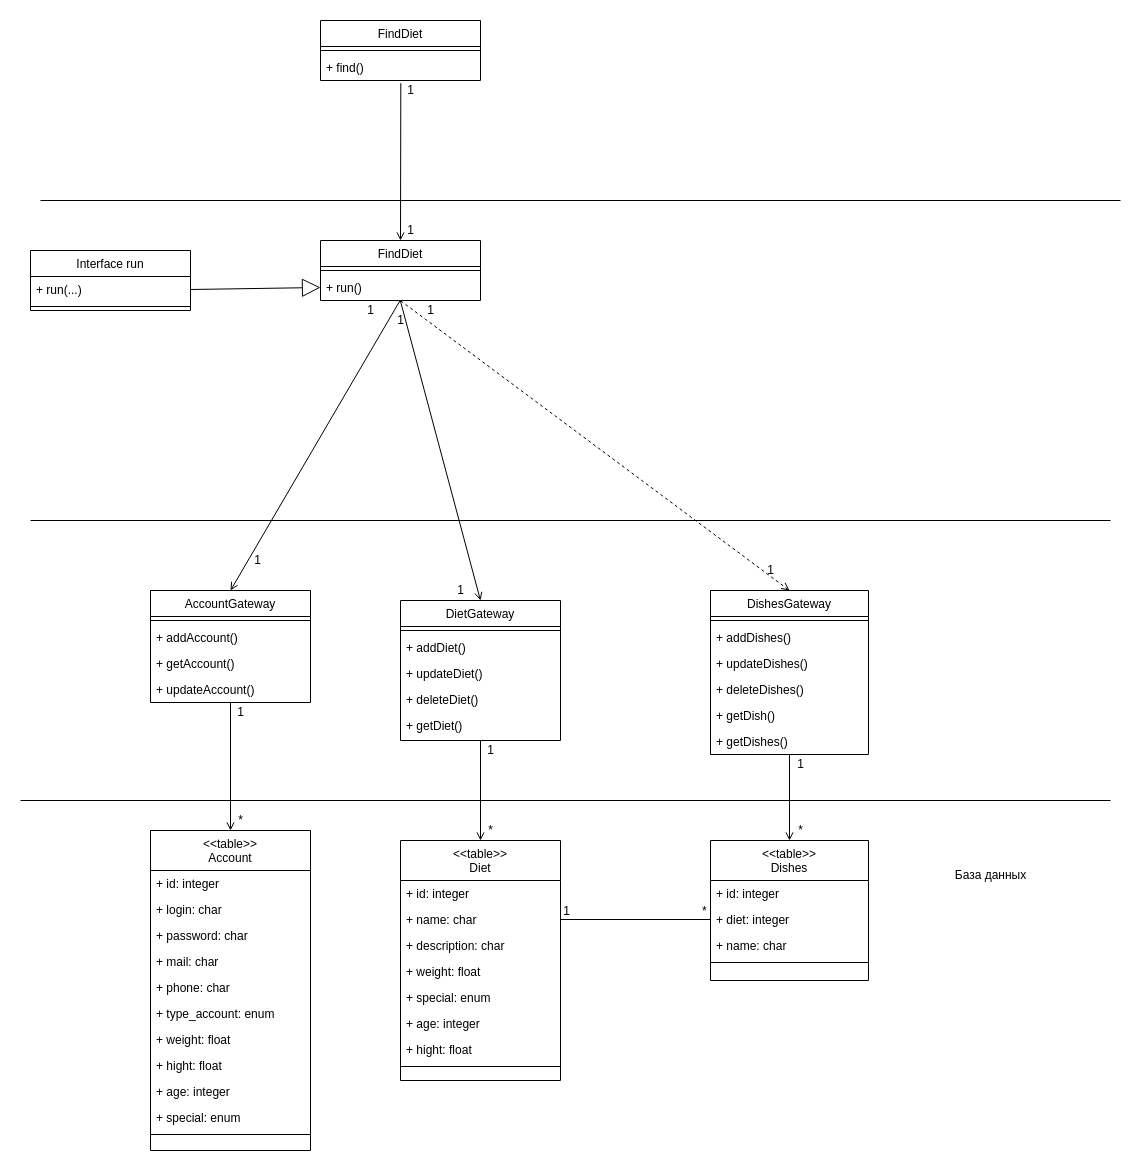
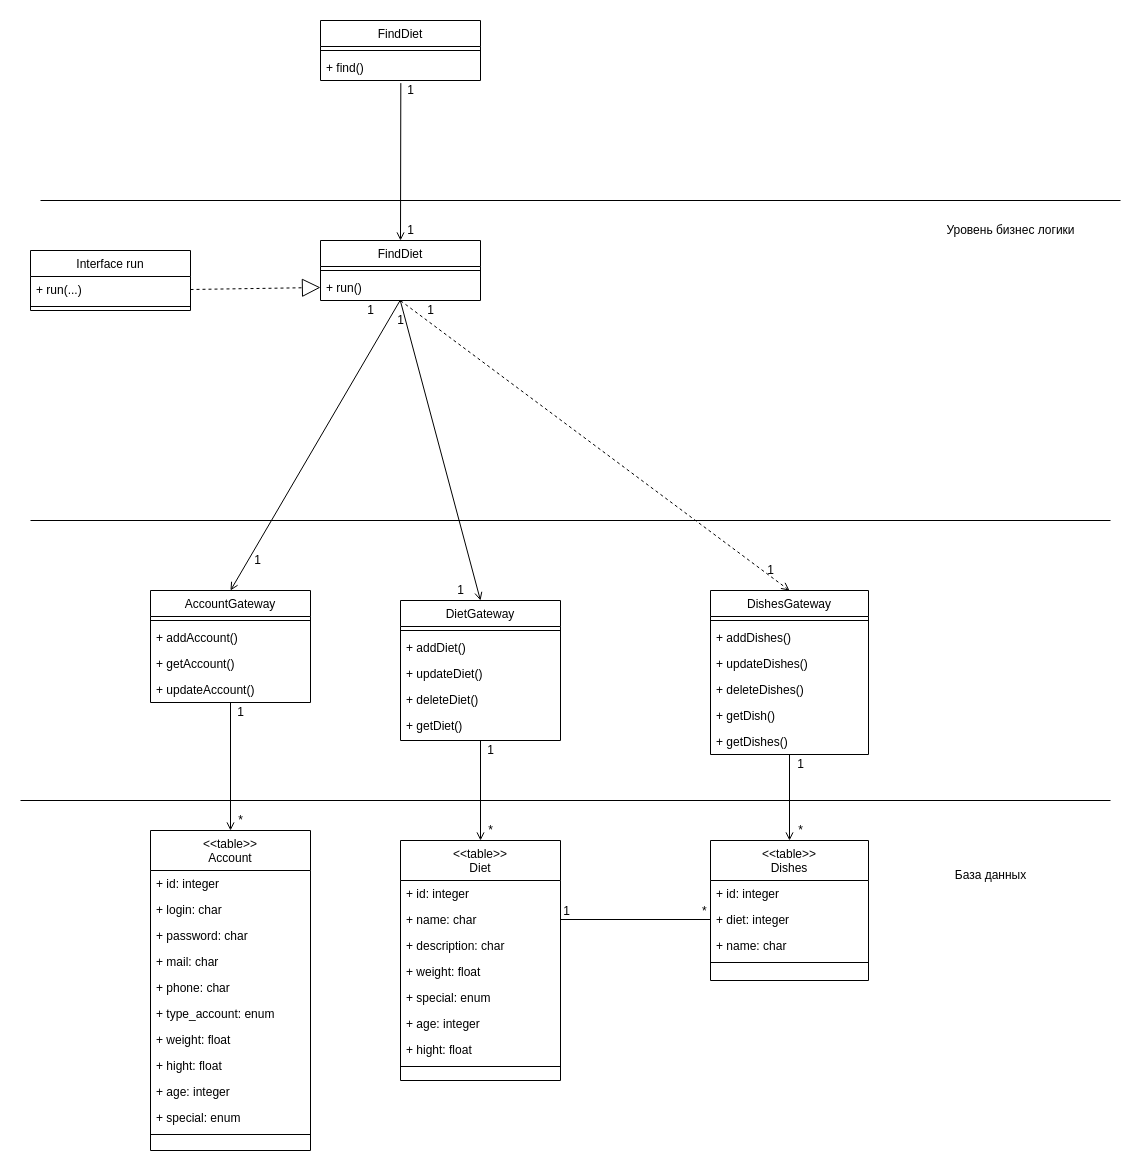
+ <mxCell id="76" value="Уровень бизнес логики" style="text;html=1;align=center;verticalAlign=middle;resizable=0;points=[];autosize=1;strokeColor=none;fillColor=none;" vertex="1" parent="1"><mxGeometry x="940" y="220" width="140" height="20" as="geometry" /></mxCell>
- <mxCell id="75" value="" style="endArrow=block;endSize=16;endFill=0;html=1;rounded=0;exitX=1;exitY=0.5;exitDx=0;exitDy=0;entryX=0;entryY=0.5;entryDx=0;entryDy=0;" edge="1" parent="1" source="50" target="80"><mxGeometry width="160" relative="1" as="geometry"><mxPoint x="-160" y="-720" as="sourcePoint" /><mxPoint x="41.66" y="240" as="targetPoint" /></mxGeometry></mxCell>
+ <mxCell id="75" value="" style="endArrow=block;endSize=16;endFill=0;html=1;rounded=0;exitX=1;exitY=0.5;exitDx=0;exitDy=0;entryX=0;entryY=0.5;entryDx=0;entryDy=0;dashed=1;" edge="1" parent="1" source="50" target="80"><mxGeometry width="160" relative="1" as="geometry"><mxPoint x="-160" y="-720" as="sourcePoint" /><mxPoint x="41.66" y="240" as="targetPoint" /></mxGeometry></mxCell>
